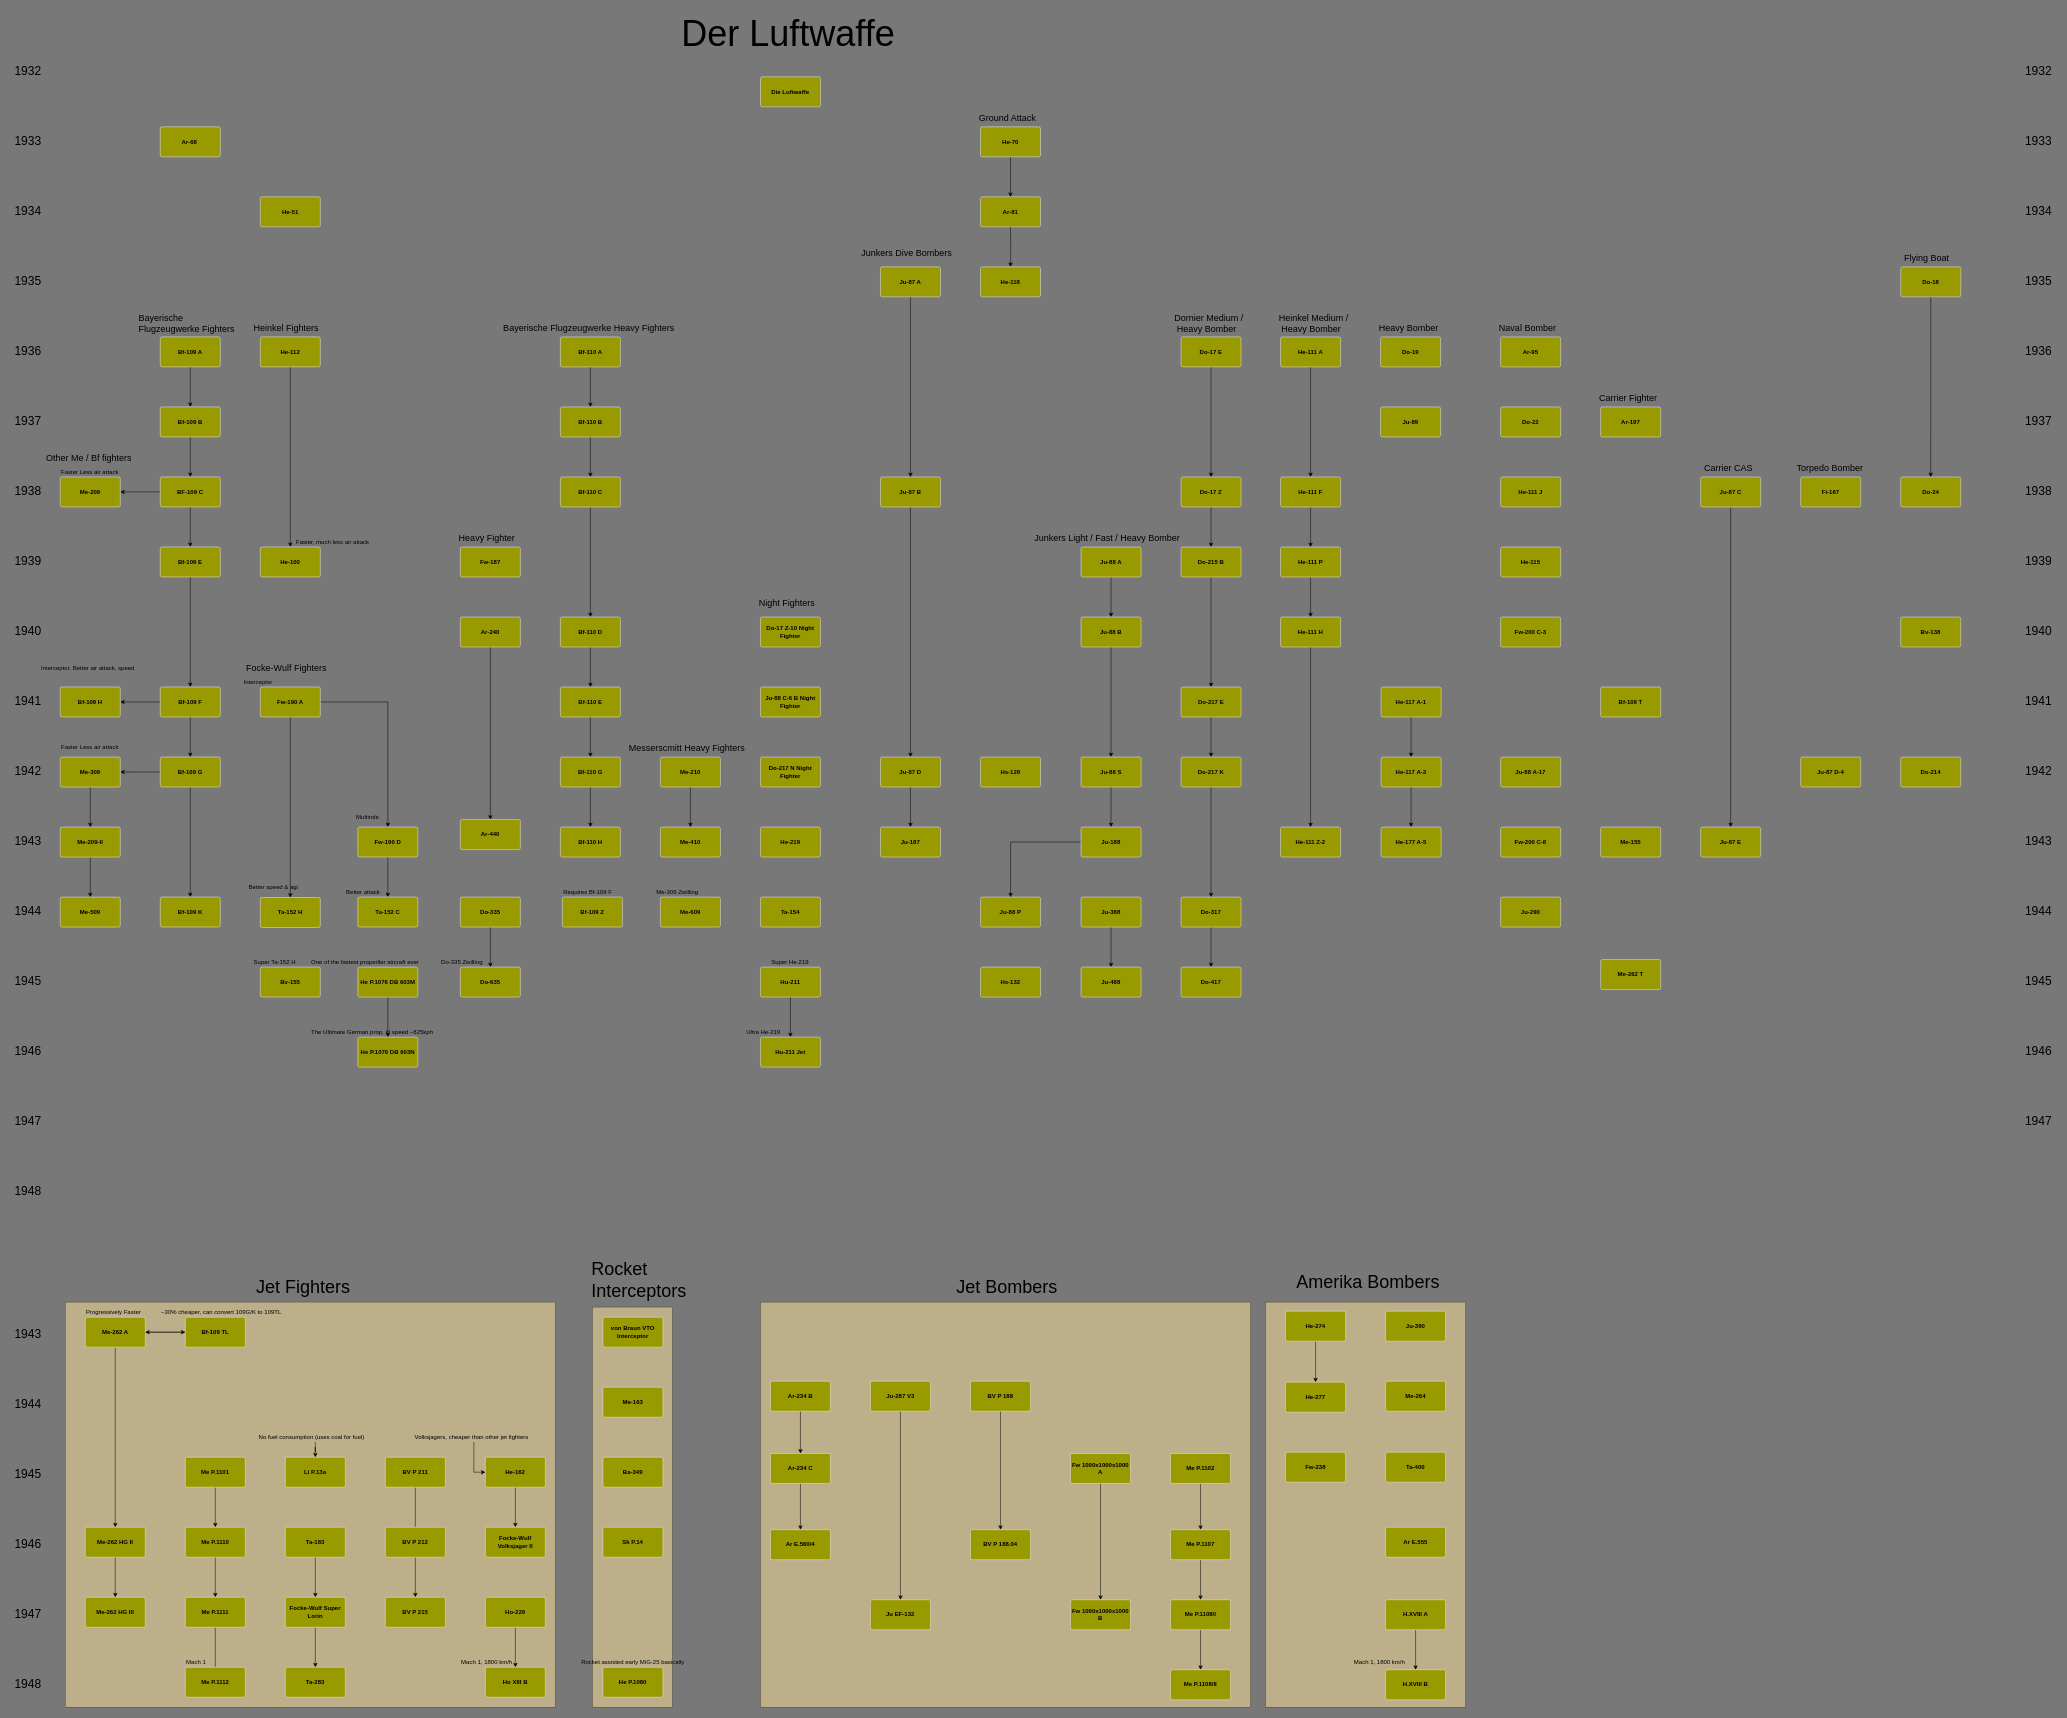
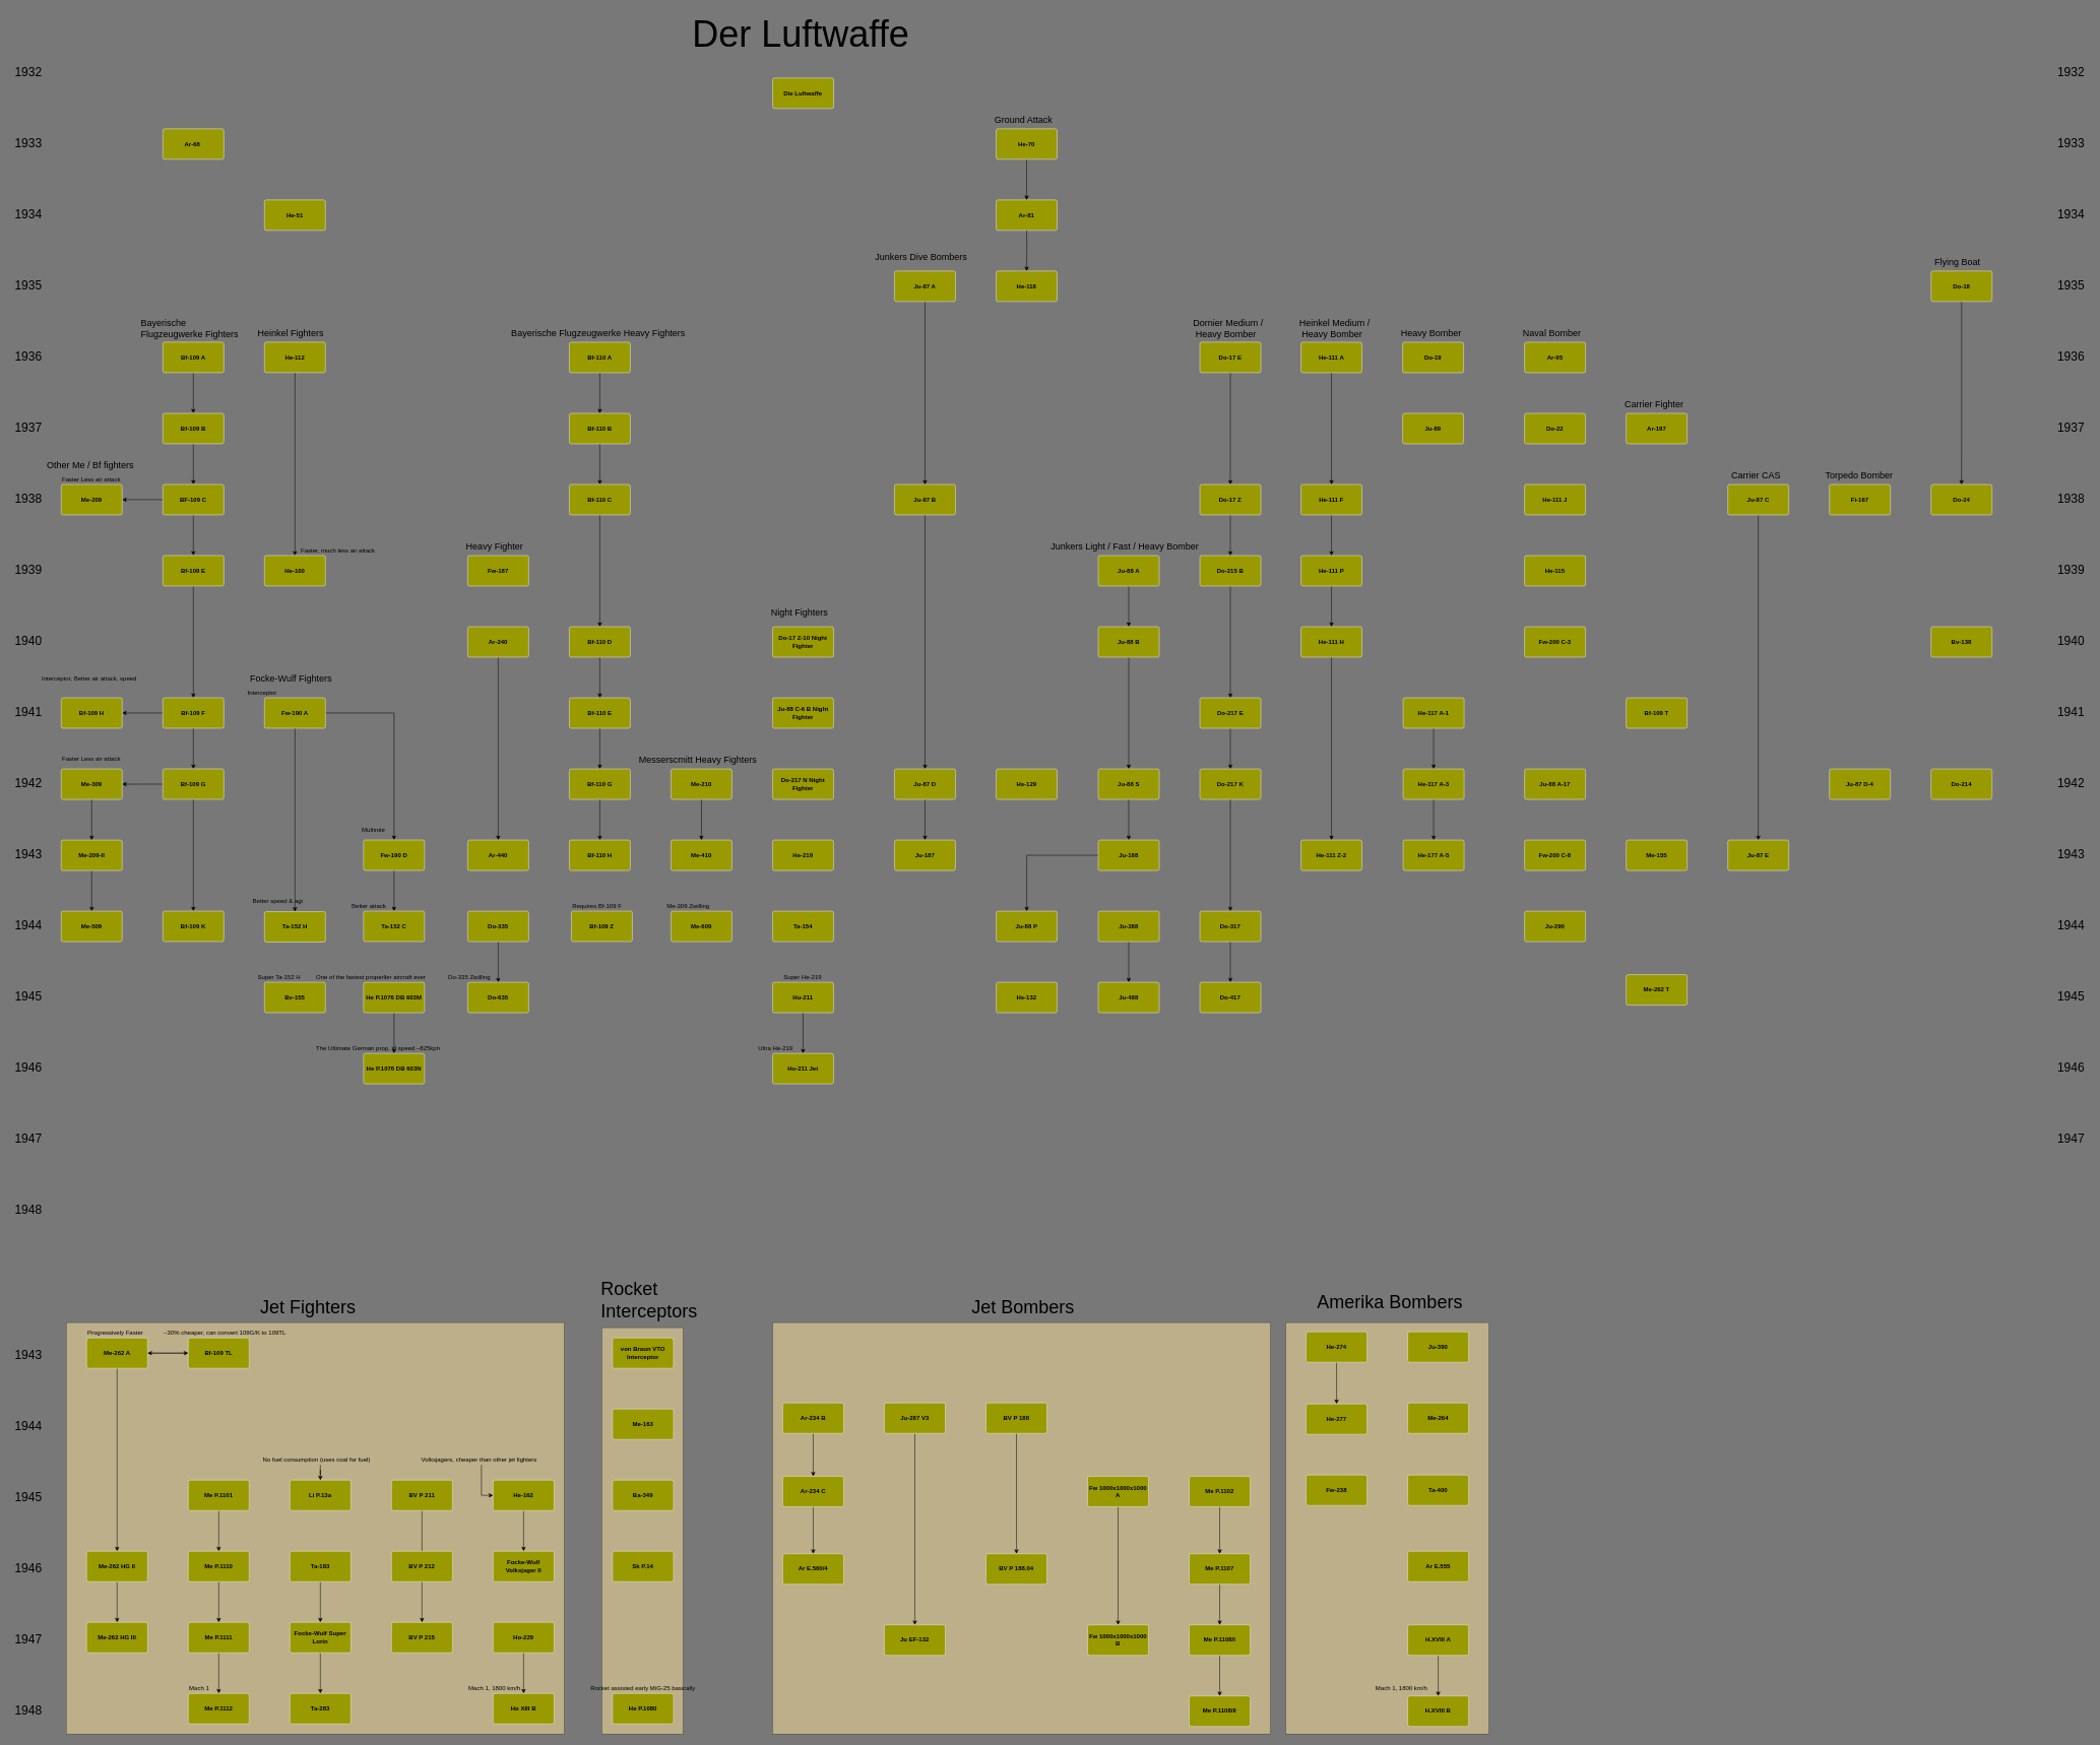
- <mxCell id="72" value="&lt;b&gt;Ar-440&lt;br&gt;&lt;/b&gt;" style="rounded=1;whiteSpace=wrap;html=1;arcSize=6;fillColor=#999900;strokeColor=#E6E6E6;" parent="1" vertex="1"><mxGeometry x="920" y="1638.118" width="120" height="60" as="geometry" /></mxCell>
+ <mxCell id="72" value="&lt;b&gt;Ar-440&lt;br&gt;&lt;/b&gt;" style="rounded=1;whiteSpace=wrap;html=1;arcSize=6;fillColor=#999900;strokeColor=#E6E6E6;" parent="1" vertex="1"><mxGeometry x="920" y="1653.118" width="120" height="60" as="geometry" /></mxCell>
- <mxCell id="117" value="" style="edgeStyle=orthogonalEdgeStyle;rounded=0;html=1;jettySize=auto;orthogonalLoop=1;endArrow=none;" parent="1" source="118" target="119" edge="1"><mxGeometry relative="1" as="geometry" /></mxCell>
+ <mxCell id="117" value="" style="edgeStyle=orthogonalEdgeStyle;rounded=0;html=1;jettySize=auto;orthogonalLoop=1;" parent="1" source="118" target="119" edge="1"><mxGeometry relative="1" as="geometry" /></mxCell>
